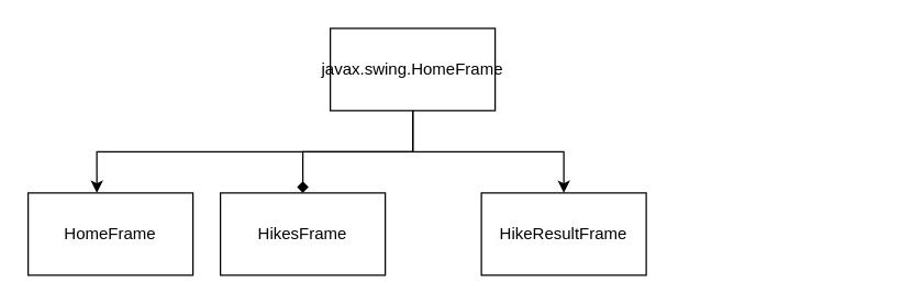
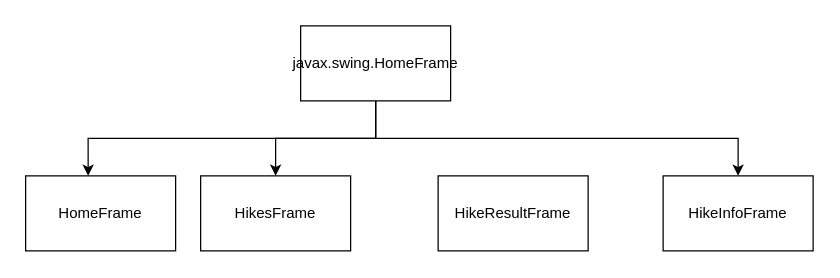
+ <mxCell id="2" style="edgeStyle=orthogonalEdgeStyle;rounded=0;orthogonalLoop=1;jettySize=auto;html=1;exitX=0.5;exitY=1;exitDx=0;exitDy=0;entryX=0.5;entryY=0;entryDx=0;entryDy=0;" edge="1" parent="1" source="6" target="10"><mxGeometry relative="1" as="geometry" /></mxCell>
- <mxCell id="5" style="edgeStyle=orthogonalEdgeStyle;rounded=0;orthogonalLoop=1;jettySize=auto;html=1;exitX=0.5;exitY=1;exitDx=0;exitDy=0;entryX=0.5;entryY=0;entryDx=0;entryDy=0;" edge="1" parent="1" source="6" target="9"><mxGeometry relative="1" as="geometry" /></mxCell>
- <mxCell id="4" style="edgeStyle=orthogonalEdgeStyle;rounded=0;orthogonalLoop=1;jettySize=auto;html=1;exitX=0.5;exitY=1;exitDx=0;exitDy=0;entryX=0.5;entryY=0;entryDx=0;entryDy=0;endArrow=diamond;" edge="1" parent="1" source="6" target="8"><mxGeometry relative="1" as="geometry" /></mxCell>
+ <mxCell id="4" style="edgeStyle=orthogonalEdgeStyle;rounded=0;orthogonalLoop=1;jettySize=auto;html=1;exitX=0.5;exitY=1;exitDx=0;exitDy=0;entryX=0.5;entryY=0;entryDx=0;entryDy=0;" edge="1" parent="1" source="6" target="8"><mxGeometry relative="1" as="geometry" /></mxCell>
+ <mxCell id="10" value="HikeInfoFrame" style="rounded=0;whiteSpace=wrap;html=1;" vertex="1" parent="1"><mxGeometry x="530" y="140" width="120" height="60" as="geometry" /></mxCell>
